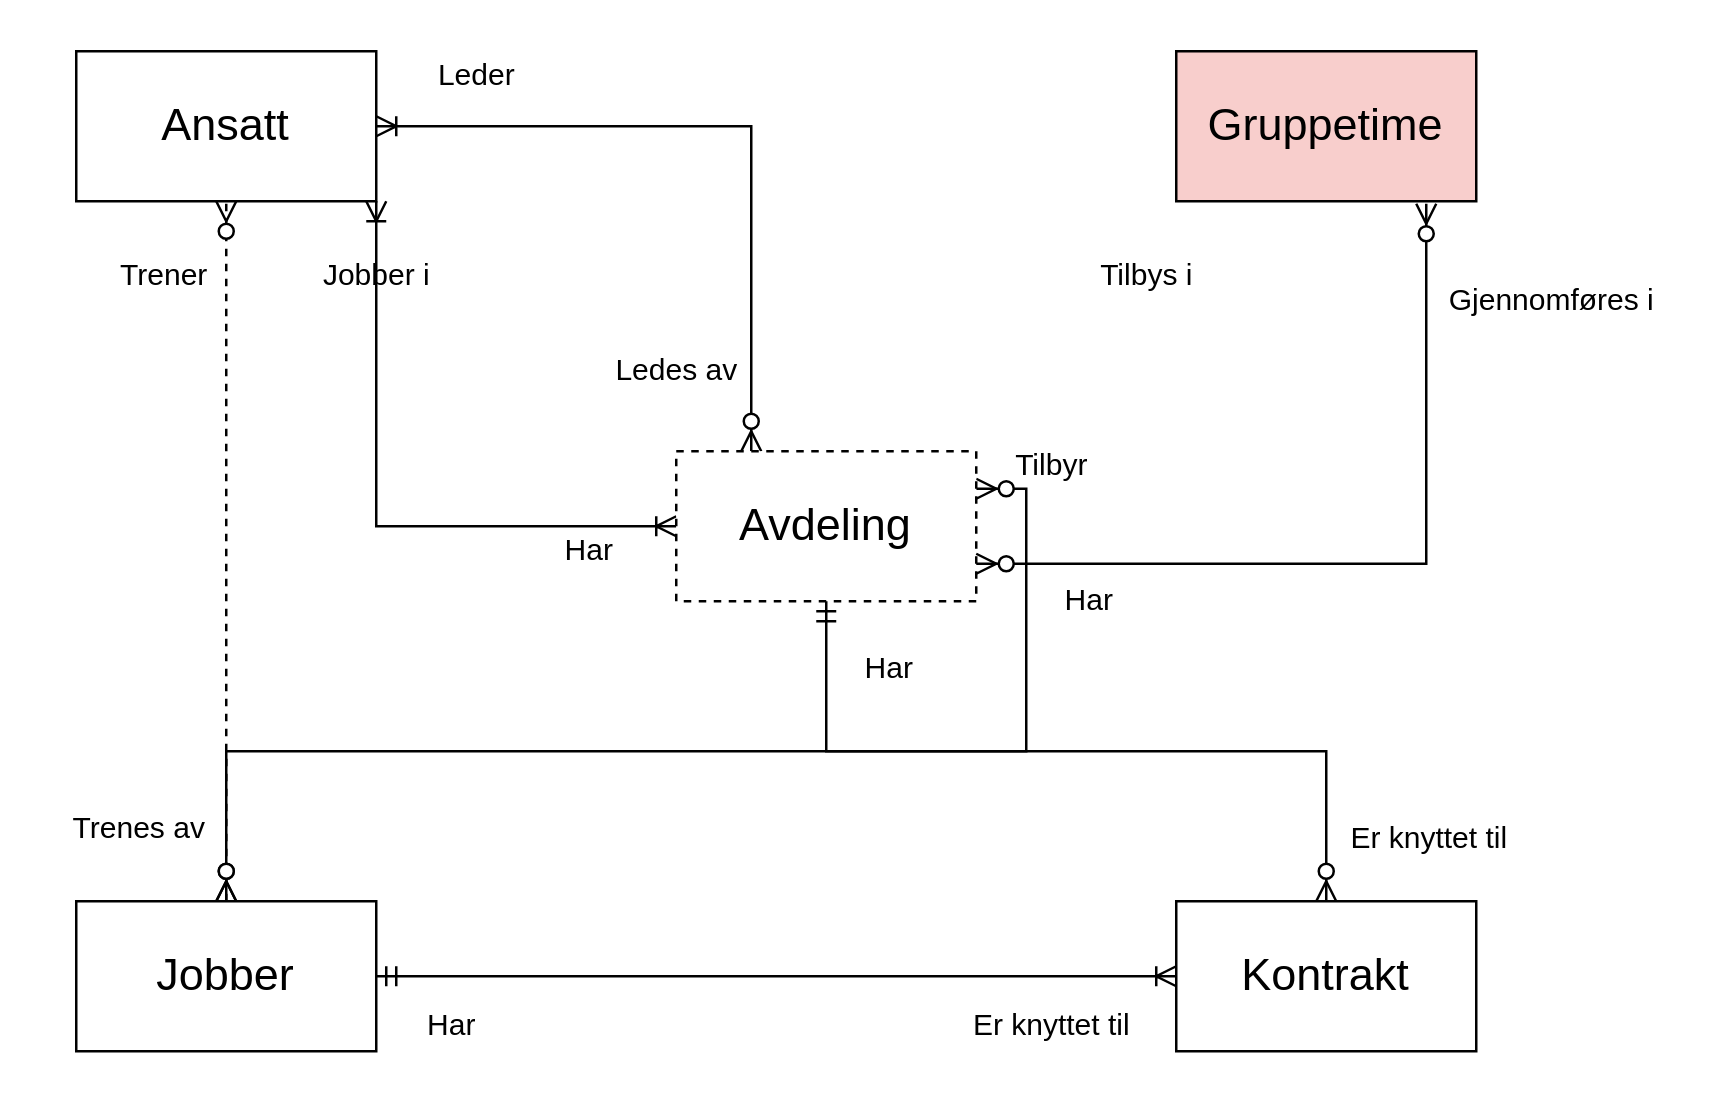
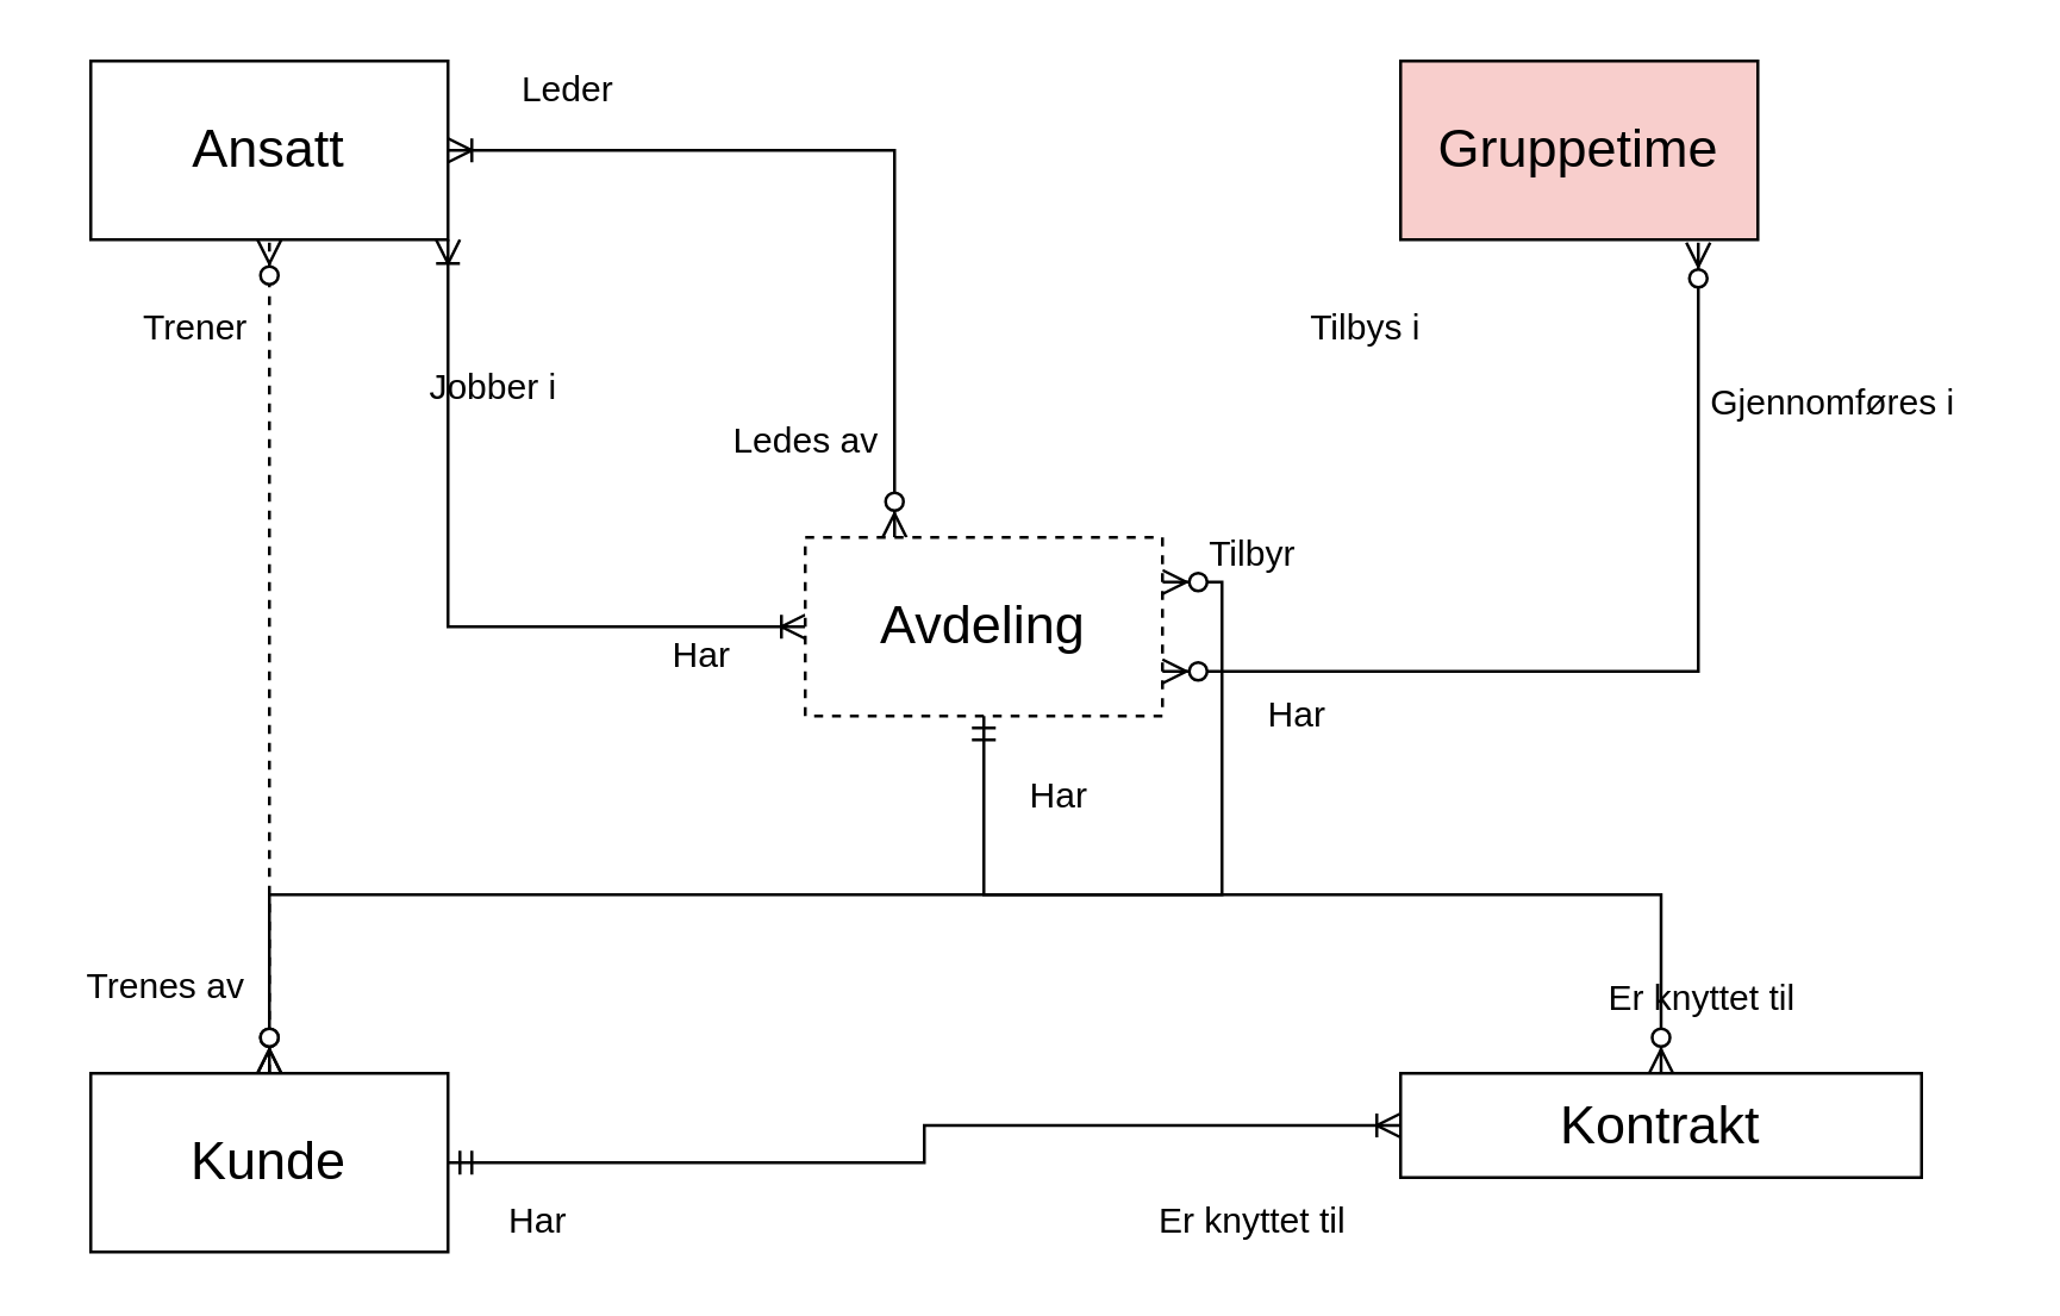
- <mxCell id="24" value="Jobber i" style="text;html=1;align=center;verticalAlign=middle;resizable=0;points=[];autosize=1;" vertex="1" parent="1"><mxGeometry x="120" y="100" width="60" height="20" as="geometry" /></mxCell>
+ <mxCell id="24" value="Jobber i" style="text;html=1;align=center;verticalAlign=middle;resizable=0;points=[];autosize=1;" vertex="1" parent="1"><mxGeometry x="135" y="120" width="60" height="20" as="geometry" /></mxCell>
- <mxCell id="19" value="Gjennomføres i" style="text;html=1;align=center;verticalAlign=middle;resizable=0;points=[];autosize=1;" vertex="1" parent="1"><mxGeometry x="570" y="110" width="100" height="20" as="geometry" /></mxCell>
+ <mxCell id="19" value="Gjennomføres i" style="text;html=1;align=center;verticalAlign=middle;resizable=0;points=[];autosize=1;" vertex="1" parent="1"><mxGeometry x="565" y="125" width="100" height="20" as="geometry" /></mxCell>
- <mxCell id="7" value="&lt;font style=&quot;font-size: 18px&quot;&gt;Jobber&lt;/font&gt;" style="rounded=0;whiteSpace=wrap;html=1;" vertex="1" parent="1"><mxGeometry x="30" y="360" width="120" height="60" as="geometry" /></mxCell>
+ <mxCell id="7" value="&lt;font style=&quot;font-size: 18px&quot;&gt;Kunde&lt;/font&gt;" style="rounded=0;whiteSpace=wrap;html=1;" vertex="1" parent="1"><mxGeometry x="30" y="360" width="120" height="60" as="geometry" /></mxCell>
- <mxCell id="13" value="&lt;font style=&quot;font-size: 18px&quot;&gt;Kontrakt&lt;/font&gt;" style="rounded=0;whiteSpace=wrap;html=1;" vertex="1" parent="1"><mxGeometry x="470" y="360" width="120" height="60" as="geometry" /></mxCell>
+ <mxCell id="13" value="&lt;font style=&quot;font-size: 18px&quot;&gt;Kontrakt&lt;/font&gt;" style="rounded=0;whiteSpace=wrap;html=1;" vertex="1" parent="1"><mxGeometry x="470" y="360" width="175" height="35" as="geometry" /></mxCell>
